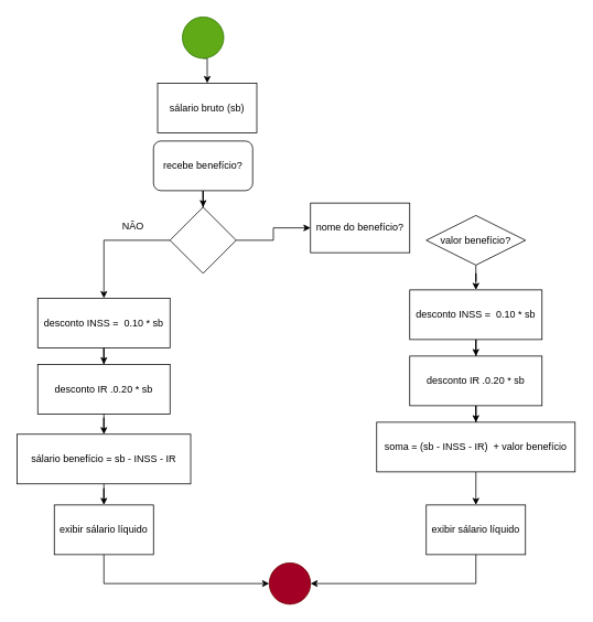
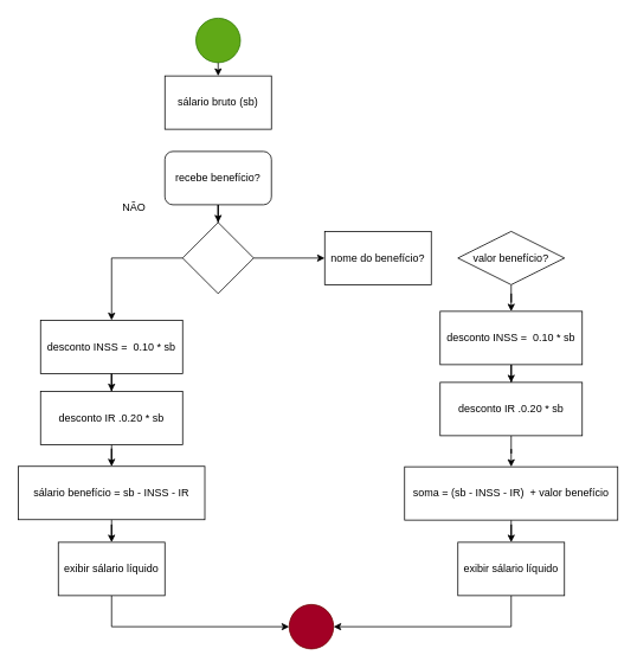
- <mxCell id="4" value="sálario bruto (sb)" style="rounded=0;whiteSpace=wrap;html=1;" vertex="1" parent="1"><mxGeometry x="190" y="100" width="120" height="60" as="geometry" /></mxCell>
+ <mxCell id="4" value="sálario bruto (sb)" style="rounded=0;whiteSpace=wrap;html=1;" vertex="1" parent="1"><mxGeometry x="185" y="85" width="120" height="60" as="geometry" /></mxCell>
- <mxCell id="10" value="NÃO" style="text;html=1;align=center;verticalAlign=middle;resizable=0;points=[];autosize=1;strokeColor=none;fillColor=none;" vertex="1" parent="1"><mxGeometry x="135" y="258" width="50" height="30" as="geometry" /></mxCell>
+ <mxCell id="10" value="NÃO" style="text;html=1;align=center;verticalAlign=middle;resizable=0;points=[];autosize=1;strokeColor=none;fillColor=none;" vertex="1" parent="1"><mxGeometry x="125" y="218" width="50" height="30" as="geometry" /></mxCell>
- <mxCell id="11" value="nome do benefício?" style="rounded=0;whiteSpace=wrap;html=1;" vertex="1" parent="1"><mxGeometry x="375" y="245" width="120" height="60" as="geometry" /></mxCell>
+ <mxCell id="11" value="nome do benefício?" style="rounded=0;whiteSpace=wrap;html=1;" vertex="1" parent="1"><mxGeometry x="365" y="260" width="120" height="60" as="geometry" /></mxCell>
- <mxCell id="25" value="soma = (sb - INSS - IR)&amp;nbsp; + valor benefício" style="rounded=0;whiteSpace=wrap;html=1;" vertex="1" parent="1"><mxGeometry x="455" y="510" width="240" height="60" as="geometry" /></mxCell>
+ <mxCell id="25" value="soma = (sb - INSS - IR)&amp;nbsp; + valor benefício" style="rounded=0;whiteSpace=wrap;html=1;" vertex="1" parent="1"><mxGeometry x="455" y="525" width="240" height="60" as="geometry" /></mxCell>
